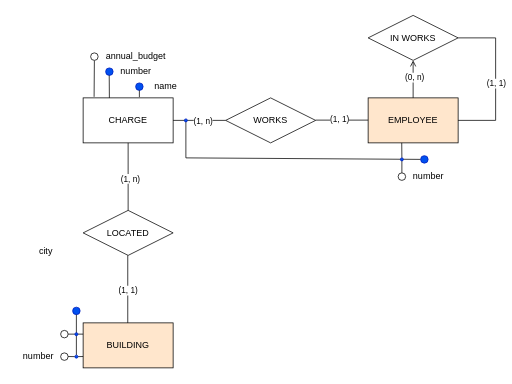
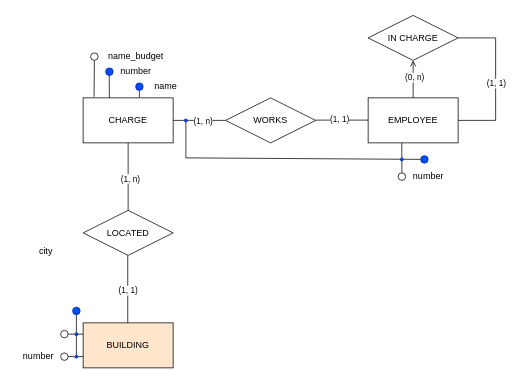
- <mxCell id="44" value="IN WORKS" style="shape=rhombus;perimeter=rhombusPerimeter;whiteSpace=wrap;html=1;align=center;" vertex="1" parent="1"><mxGeometry x="490" y="20" width="120" height="60" as="geometry" /></mxCell>
+ <mxCell id="44" value="IN CHARGE" style="shape=rhombus;perimeter=rhombusPerimeter;whiteSpace=wrap;html=1;align=center;" vertex="1" parent="1"><mxGeometry x="490" y="20" width="120" height="60" as="geometry" /></mxCell>
- <mxCell id="30" value="annual_budget" style="text;html=1;align=center;verticalAlign=middle;resizable=0;points=[];autosize=1;strokeColor=none;fillColor=none;" vertex="1" parent="1"><mxGeometry x="130" y="60" width="100" height="30" as="geometry" /></mxCell>
+ <mxCell id="30" value="name_budget" style="text;html=1;align=center;verticalAlign=middle;resizable=0;points=[];autosize=1;strokeColor=none;fillColor=none;" vertex="1" parent="1"><mxGeometry x="130" y="60" width="100" height="30" as="geometry" /></mxCell>
- <mxCell id="31" value="EMPLOYEE" style="rounded=0;whiteSpace=wrap;html=1;fillColor=#ffe6cc;" vertex="1" parent="1"><mxGeometry x="490" y="130" width="120" height="60" as="geometry" /></mxCell>
+ <mxCell id="31" value="EMPLOYEE" style="rounded=0;whiteSpace=wrap;html=1;" vertex="1" parent="1"><mxGeometry x="490" y="130" width="120" height="60" as="geometry" /></mxCell>
